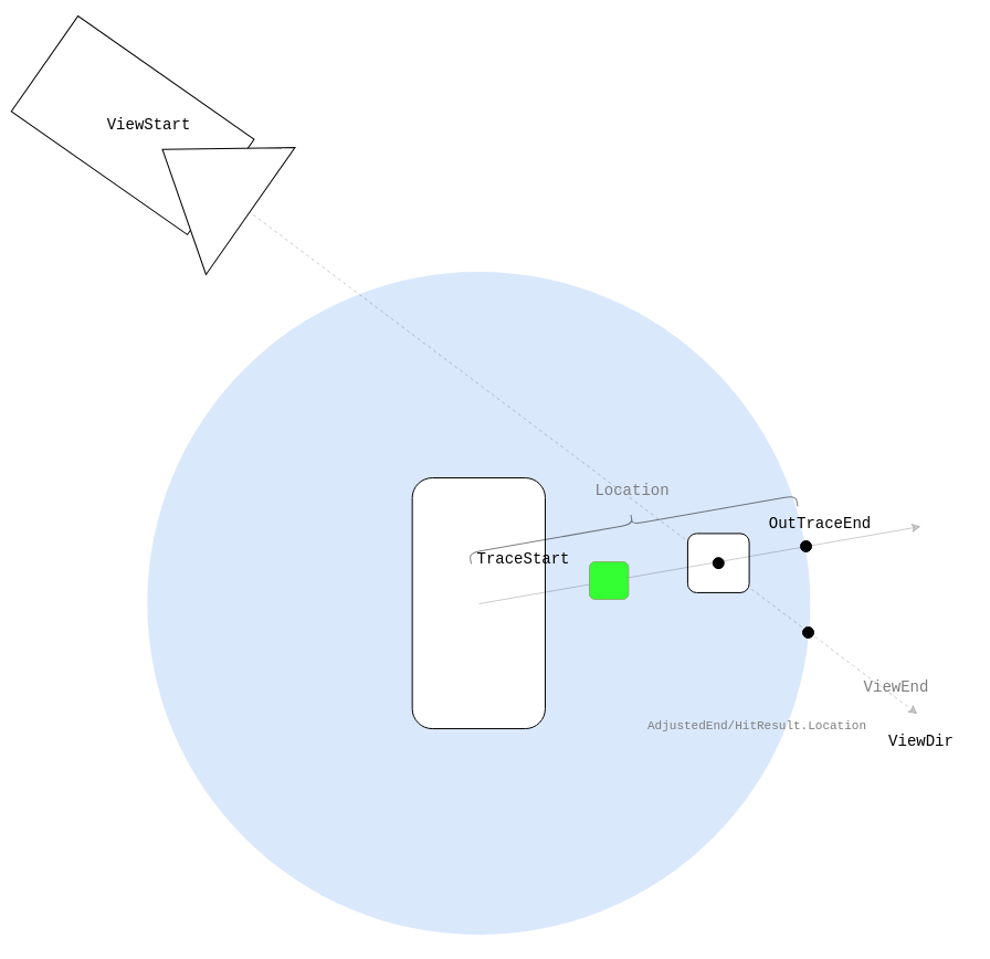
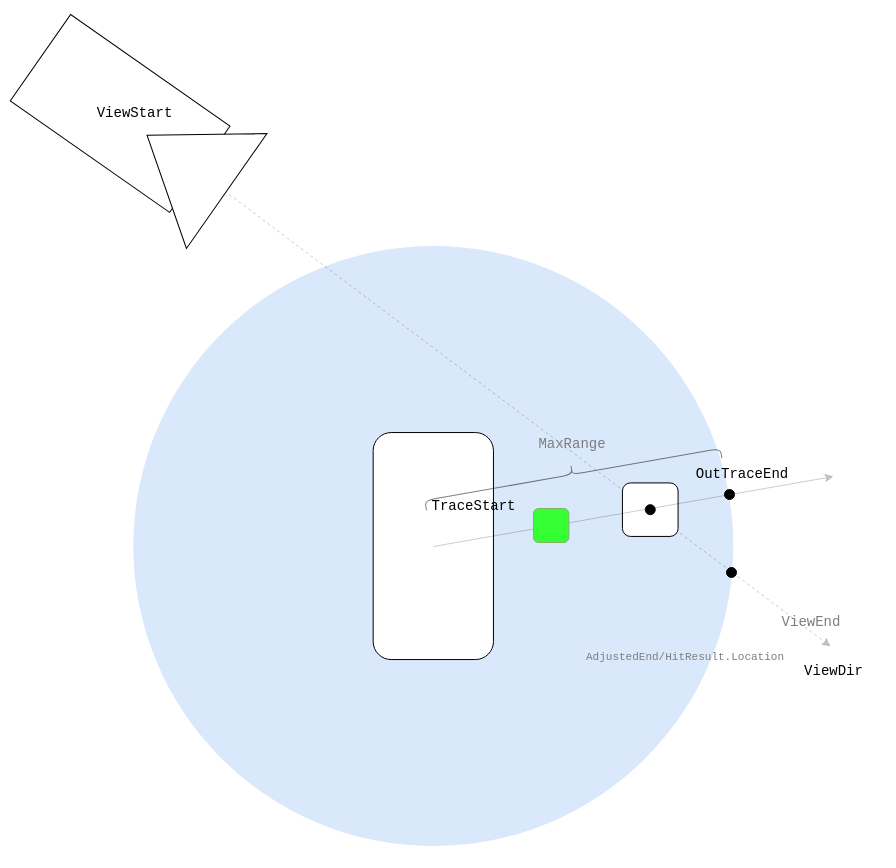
- <mxCell id="21" value="&lt;div style=&quot;font-family: Consolas, &amp;quot;Courier New&amp;quot;, monospace; font-size: 14px; line-height: 19px; white-space: pre;&quot;&gt;Location&lt;/div&gt;" style="text;html=1;align=center;verticalAlign=middle;whiteSpace=wrap;rounded=0;fontColor=#7D7D7D;" vertex="1" parent="1"><mxGeometry x="542" y="397" width="60" height="30" as="geometry" /></mxCell>
+ <mxCell id="21" value="&lt;div style=&quot;font-family: Consolas, &amp;quot;Courier New&amp;quot;, monospace; font-size: 14px; line-height: 19px; white-space: pre;&quot;&gt;MaxRange&lt;/div&gt;" style="text;html=1;align=center;verticalAlign=middle;whiteSpace=wrap;rounded=0;fontColor=#7D7D7D;" vertex="1" parent="1"><mxGeometry x="542" y="397" width="60" height="30" as="geometry" /></mxCell>
